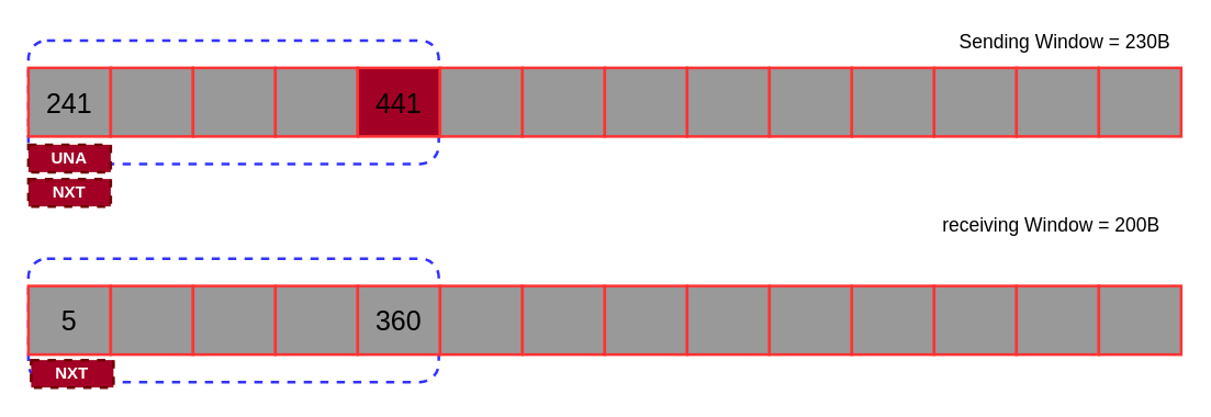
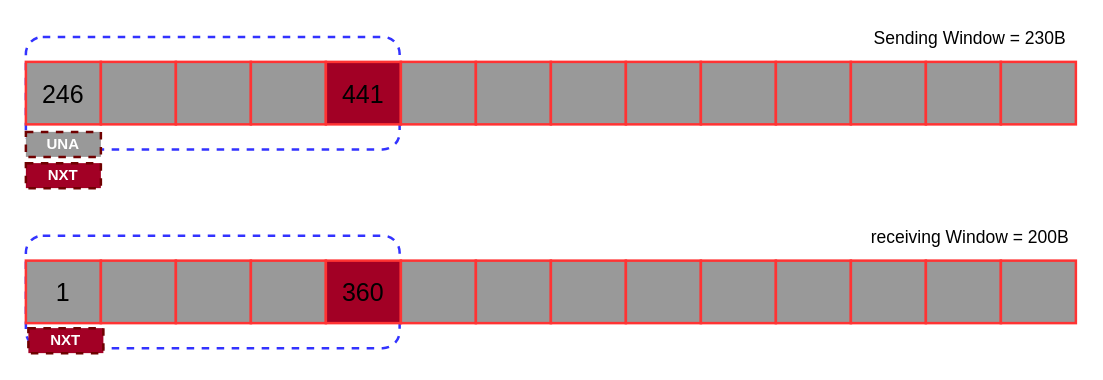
- <mxCell id="4" value="&lt;font style=&quot;font-size: 20px&quot;&gt;241&lt;/font&gt;" style="rounded=0;whiteSpace=wrap;html=1;strokeColor=#FF3333;fillColor=#999999;strokeWidth=2;" vertex="1" parent="1"><mxGeometry x="20" y="49" width="60" height="50" as="geometry" /></mxCell>
+ <mxCell id="4" value="&lt;font style=&quot;font-size: 20px&quot;&gt;246&lt;/font&gt;" style="rounded=0;whiteSpace=wrap;html=1;strokeColor=#FF3333;fillColor=#999999;strokeWidth=2;" vertex="1" parent="1"><mxGeometry x="20" y="49" width="60" height="50" as="geometry" /></mxCell>
- <mxCell id="34" value="&lt;b&gt;UNA&lt;/b&gt;" style="rounded=0;whiteSpace=wrap;html=1;dashed=1;strokeColor=#6F0000;strokeWidth=2;fillColor=#a20025;fontColor=#ffffff;" vertex="1" parent="1"><mxGeometry x="20" y="105" width="60" height="20" as="geometry" /></mxCell>
+ <mxCell id="34" value="&lt;b&gt;UNA&lt;/b&gt;" style="rounded=0;whiteSpace=wrap;html=1;dashed=1;strokeColor=#6F0000;strokeWidth=2;fillColor=#999999;fontColor=#ffffff;" vertex="1" parent="1"><mxGeometry x="20" y="105" width="60" height="20" as="geometry" /></mxCell>
- <mxCell id="31" value="&lt;font style=&quot;font-size: 14px&quot;&gt;receiving Window = 200B&lt;/font&gt;" style="text;html=1;align=center;verticalAlign=middle;resizable=0;points=[];autosize=1;" vertex="1" parent="1"><mxGeometry x="680" y="154" width="170" height="20" as="geometry" /></mxCell>
+ <mxCell id="31" value="&lt;font style=&quot;font-size: 14px&quot;&gt;receiving Window = 200B&lt;/font&gt;" style="text;html=1;align=center;verticalAlign=middle;resizable=0;points=[];autosize=1;" vertex="1" parent="1"><mxGeometry x="690" y="179" width="170" height="20" as="geometry" /></mxCell>
- <mxCell id="19" value="&lt;font style=&quot;font-size: 20px&quot;&gt;5&lt;/font&gt;" style="rounded=0;whiteSpace=wrap;html=1;strokeColor=#FF3333;fillColor=#999999;strokeWidth=2;" vertex="1" parent="1"><mxGeometry x="20" y="208" width="60" height="50" as="geometry" /></mxCell>
+ <mxCell id="19" value="&lt;font style=&quot;font-size: 20px&quot;&gt;1&lt;/font&gt;" style="rounded=0;whiteSpace=wrap;html=1;strokeColor=#FF3333;fillColor=#999999;strokeWidth=2;" vertex="1" parent="1"><mxGeometry x="20" y="208" width="60" height="50" as="geometry" /></mxCell>
- <mxCell id="23" value="&lt;font style=&quot;font-size: 20px&quot;&gt;360&lt;/font&gt;" style="rounded=0;whiteSpace=wrap;html=1;strokeColor=#FF3333;fillColor=#999999;strokeWidth=2;" vertex="1" parent="1"><mxGeometry x="260" y="208" width="60" height="50" as="geometry" /></mxCell>
+ <mxCell id="23" value="&lt;font style=&quot;font-size: 20px&quot;&gt;360&lt;/font&gt;" style="rounded=0;whiteSpace=wrap;html=1;strokeColor=#FF3333;fillColor=#a20025;strokeWidth=2;" vertex="1" parent="1"><mxGeometry x="260" y="208" width="60" height="50" as="geometry" /></mxCell>
